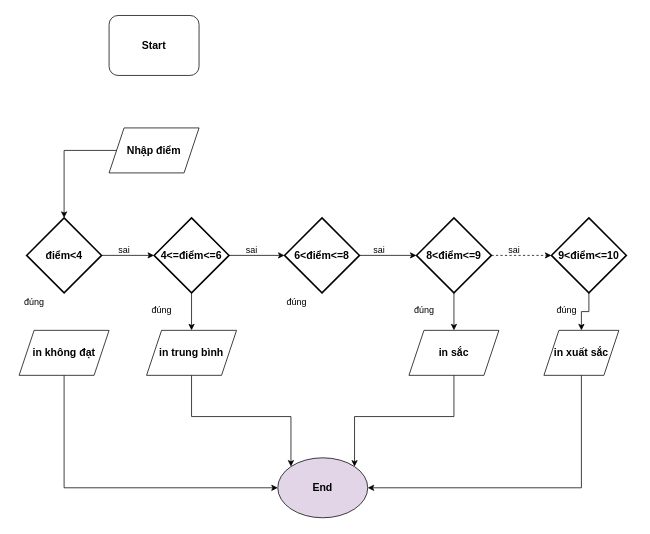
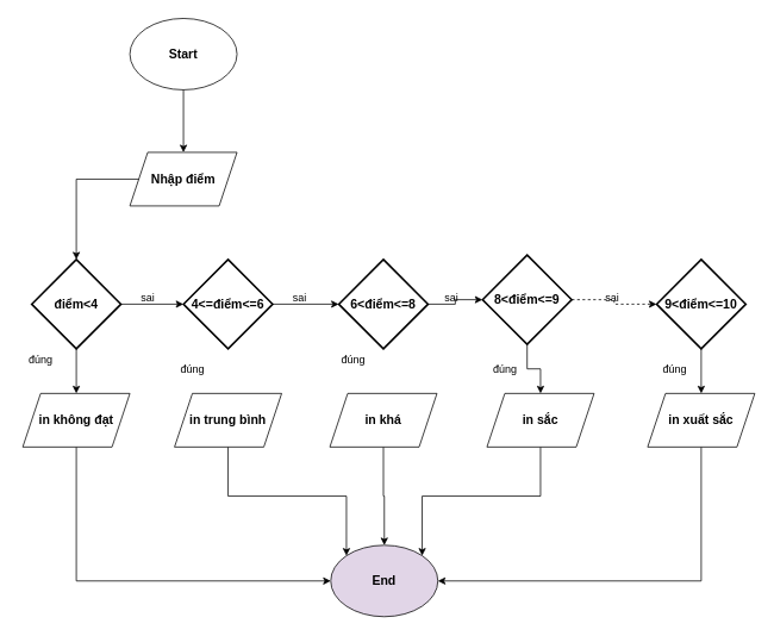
- <mxCell id="2" value="&lt;h3&gt;Start&lt;/h3&gt;" style="whiteSpace=wrap;html=1;rounded=1;" vertex="1" parent="1"><mxGeometry x="145" y="20" width="120" height="80" as="geometry" /></mxCell>
+ <mxCell id="2" value="&lt;h3&gt;Start&lt;/h3&gt;" style="ellipse;whiteSpace=wrap;html=1;" vertex="1" parent="1"><mxGeometry x="145" y="20" width="120" height="80" as="geometry" /></mxCell>
+ <mxCell id="3" value="" style="endArrow=classic;html=1;rounded=0;exitX=0.5;exitY=1;exitDx=0;exitDy=0;" edge="1" parent="1" source="2" target="4"><mxGeometry width="50" height="50" relative="1" as="geometry"><mxPoint x="405" y="370" as="sourcePoint" /><mxPoint x="355" y="170" as="targetPoint" /></mxGeometry></mxCell>
- <mxCell id="16" value="&lt;h3&gt;&lt;b&gt;8&amp;lt;điểm&amp;lt;=9&lt;/b&gt;&lt;/h3&gt;" style="strokeWidth=2;html=1;shape=mxgraph.flowchart.decision;whiteSpace=wrap;" vertex="1" parent="1"><mxGeometry x="555" y="290" width="100" height="100" as="geometry" /></mxCell>
+ <mxCell id="16" value="&lt;h3&gt;&lt;b&gt;8&amp;lt;điểm&amp;lt;=9&lt;/b&gt;&lt;/h3&gt;" style="strokeWidth=2;html=1;shape=mxgraph.flowchart.decision;whiteSpace=wrap;" vertex="1" parent="1"><mxGeometry x="540" y="285" width="100" height="100" as="geometry" /></mxCell>
- <mxCell id="9" style="edgeStyle=orthogonalEdgeStyle;rounded=0;orthogonalLoop=1;jettySize=auto;html=1;exitX=0.5;exitY=1;exitDx=0;exitDy=0;exitPerimeter=0;" edge="1" parent="1" source="10" target="26"><mxGeometry relative="1" as="geometry"><mxPoint x="255" y="440" as="targetPoint" /></mxGeometry></mxCell>
+ <mxCell id="6" style="edgeStyle=orthogonalEdgeStyle;rounded=0;orthogonalLoop=1;jettySize=auto;html=1;exitX=0.5;exitY=1;exitDx=0;exitDy=0;exitPerimeter=0;" edge="1" parent="1" source="7" target="24"><mxGeometry relative="1" as="geometry"><mxPoint x="85" y="470" as="targetPoint" /></mxGeometry></mxCell>
+ <mxCell id="28" value="&lt;h3&gt;&lt;b&gt;in khá&lt;/b&gt;&lt;/h3&gt;" style="shape=parallelogram;perimeter=parallelogramPerimeter;whiteSpace=wrap;html=1;fixedSize=1;" vertex="1" parent="1"><mxGeometry x="369" y="440" width="120" height="60" as="geometry" /></mxCell>
- <mxCell id="32" value="&lt;h3&gt;&lt;b&gt;in xuất sắc&lt;/b&gt;&lt;/h3&gt;" style="shape=parallelogram;perimeter=parallelogramPerimeter;whiteSpace=wrap;html=1;fixedSize=1;" vertex="1" parent="1"><mxGeometry x="725" y="440" width="100" height="60" as="geometry" /></mxCell>
+ <mxCell id="32" value="&lt;h3&gt;&lt;b&gt;in xuất sắc&lt;/b&gt;&lt;/h3&gt;" style="shape=parallelogram;perimeter=parallelogramPerimeter;whiteSpace=wrap;html=1;fixedSize=1;" vertex="1" parent="1"><mxGeometry x="725" y="440" width="120" height="60" as="geometry" /></mxCell>
+ <mxCell id="27" style="edgeStyle=orthogonalEdgeStyle;rounded=0;orthogonalLoop=1;jettySize=auto;html=1;exitX=0.5;exitY=1;exitDx=0;exitDy=0;entryX=0.5;entryY=0;entryDx=0;entryDy=0;" edge="1" parent="1" source="28" target="38"><mxGeometry relative="1" as="geometry" /></mxCell>
